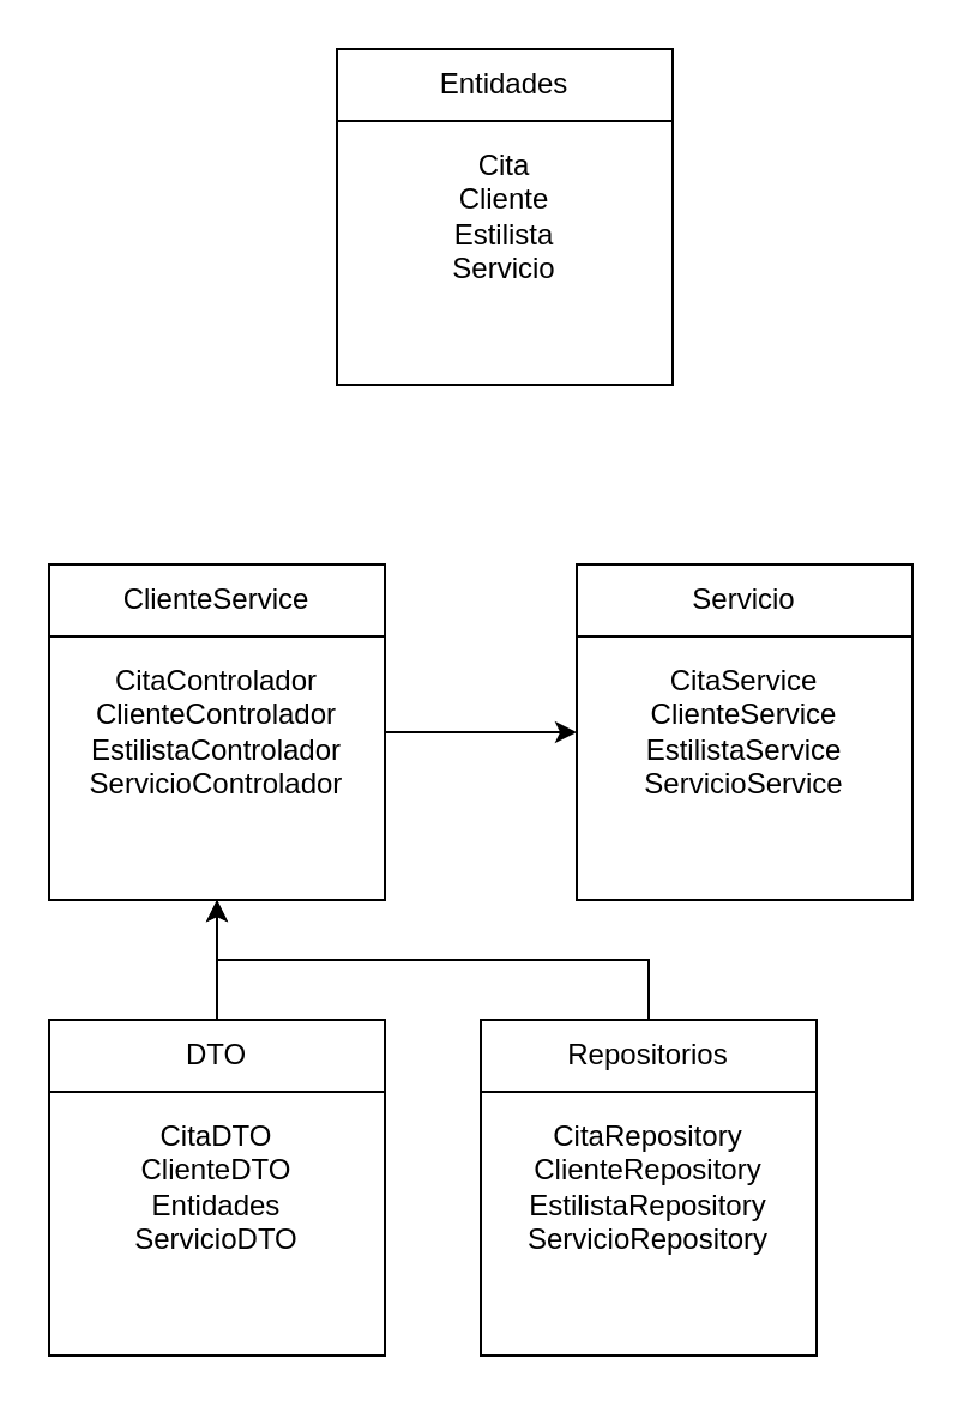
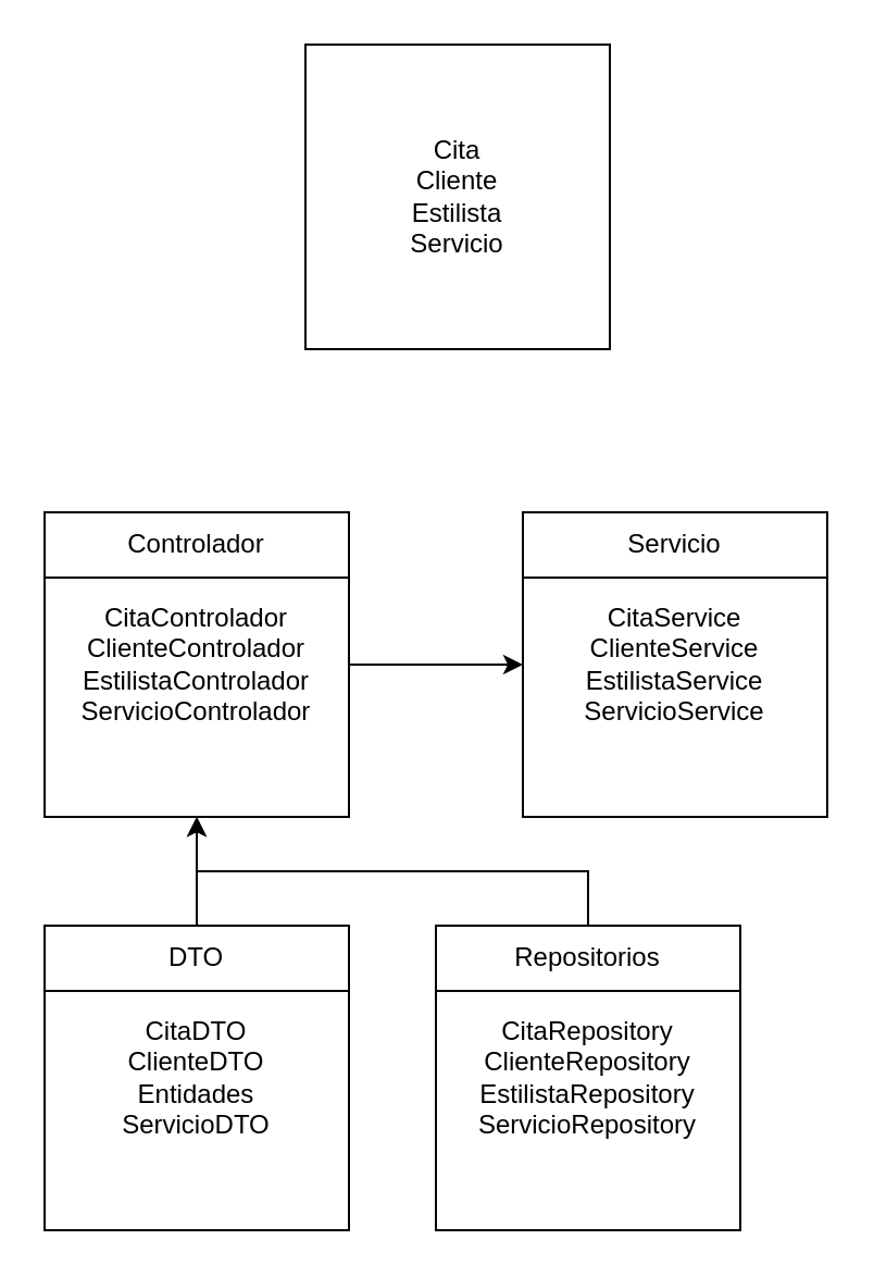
- <mxCell id="6" value="Entidades" style="rounded=0;whiteSpace=wrap;html=1;" parent="1" vertex="1"><mxGeometry x="140" y="20" width="140" height="30" as="geometry" /></mxCell>
- <mxCell id="4" value="ClienteService" style="rounded=0;whiteSpace=wrap;html=1;" parent="1" vertex="1"><mxGeometry x="20" y="235" width="140" height="30" as="geometry" /></mxCell>
+ <mxCell id="4" value="Controlador" style="rounded=0;whiteSpace=wrap;html=1;" parent="1" vertex="1"><mxGeometry x="20" y="235" width="140" height="30" as="geometry" /></mxCell>
